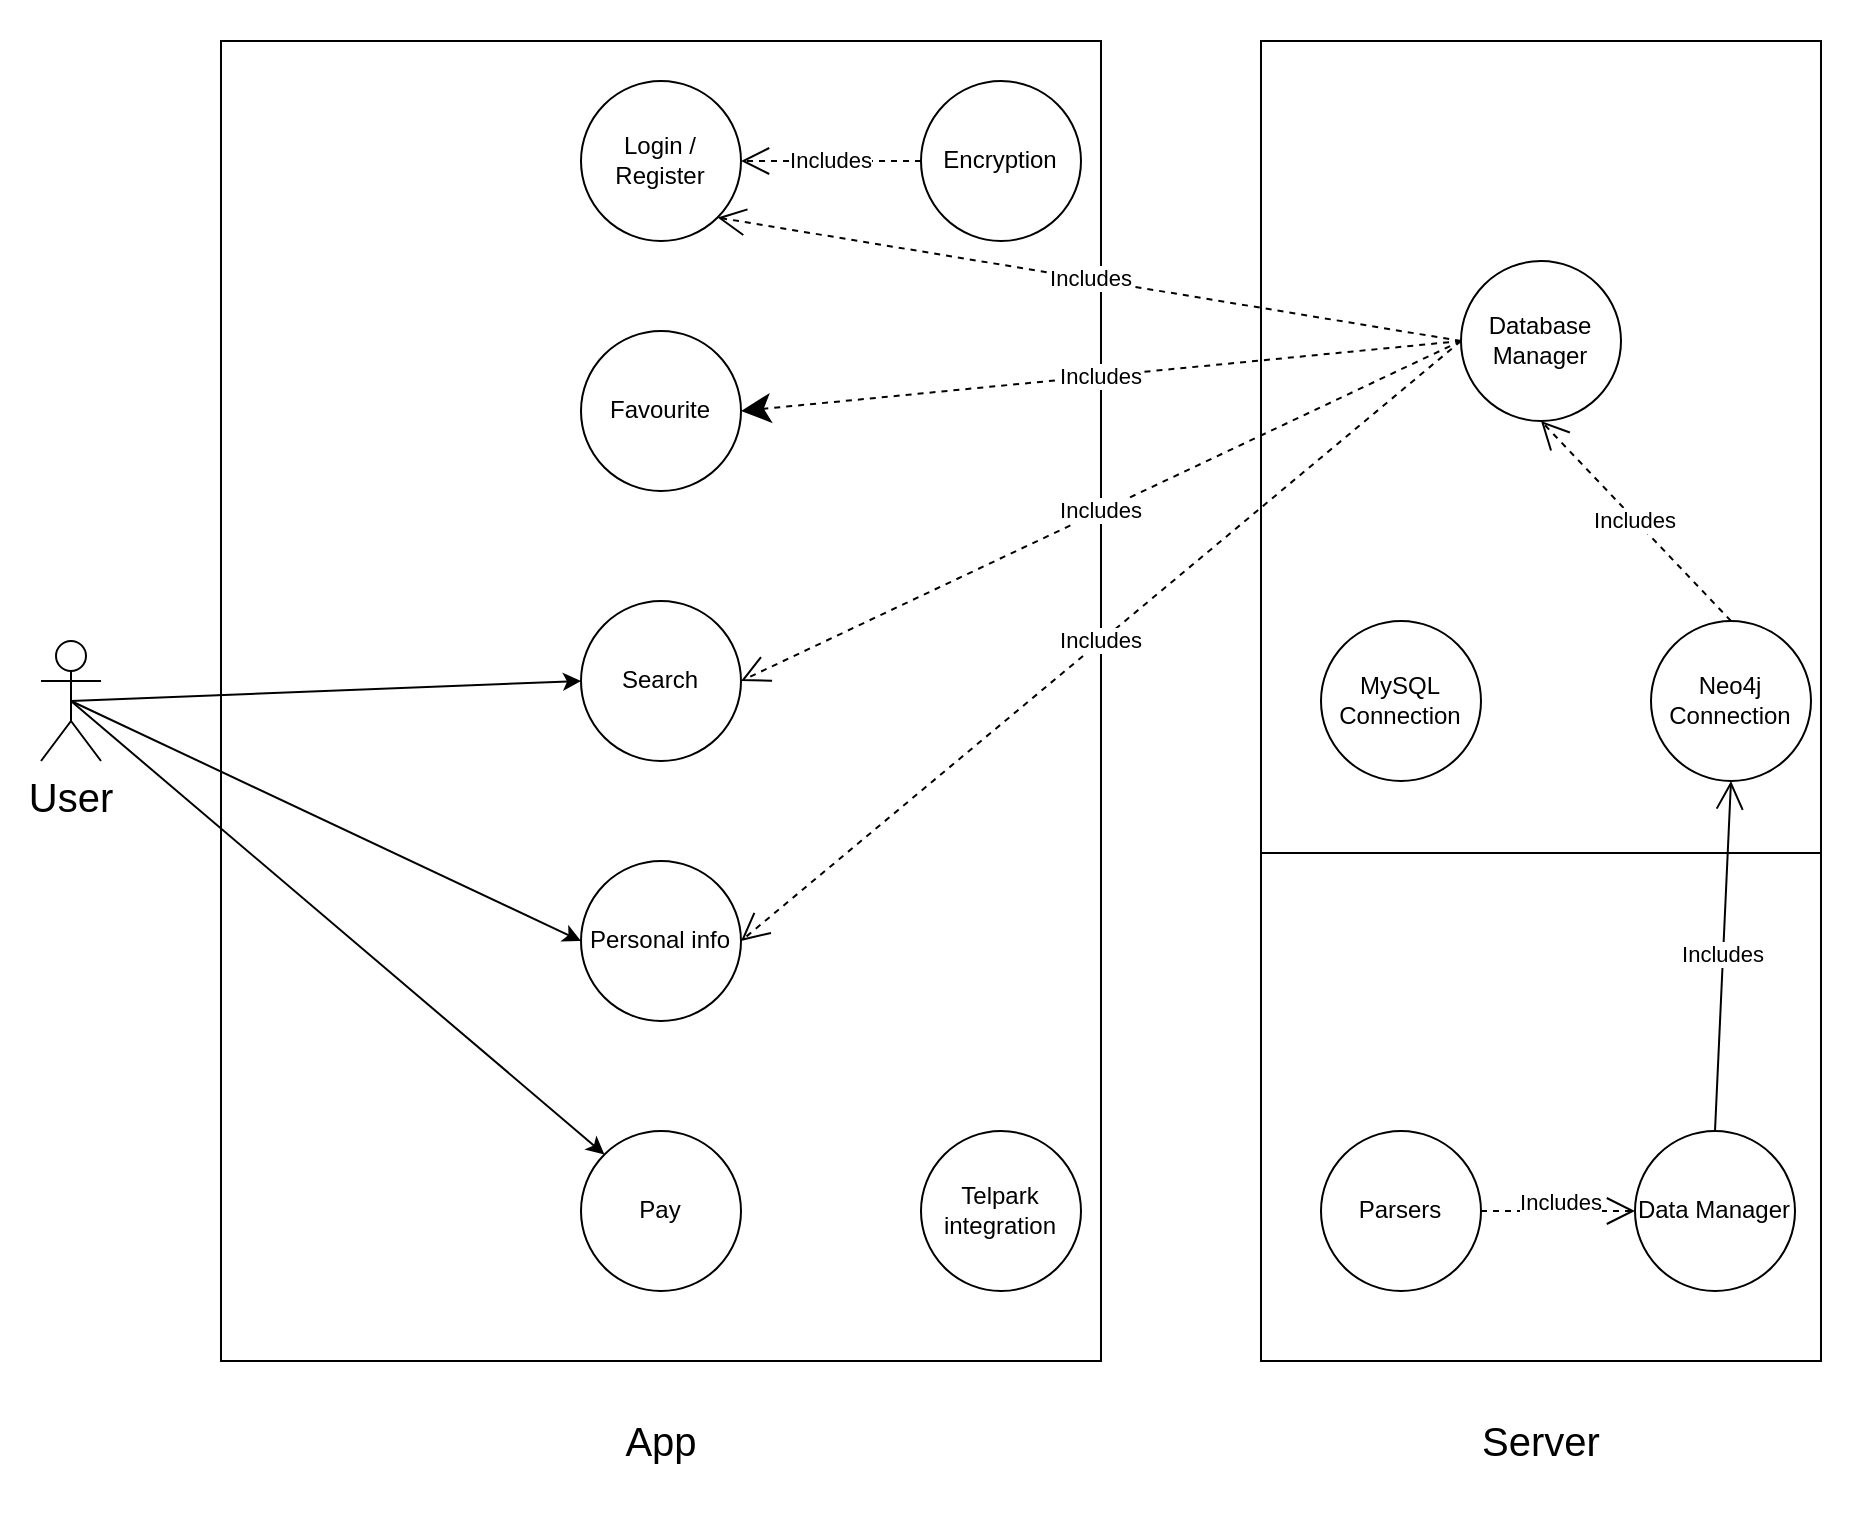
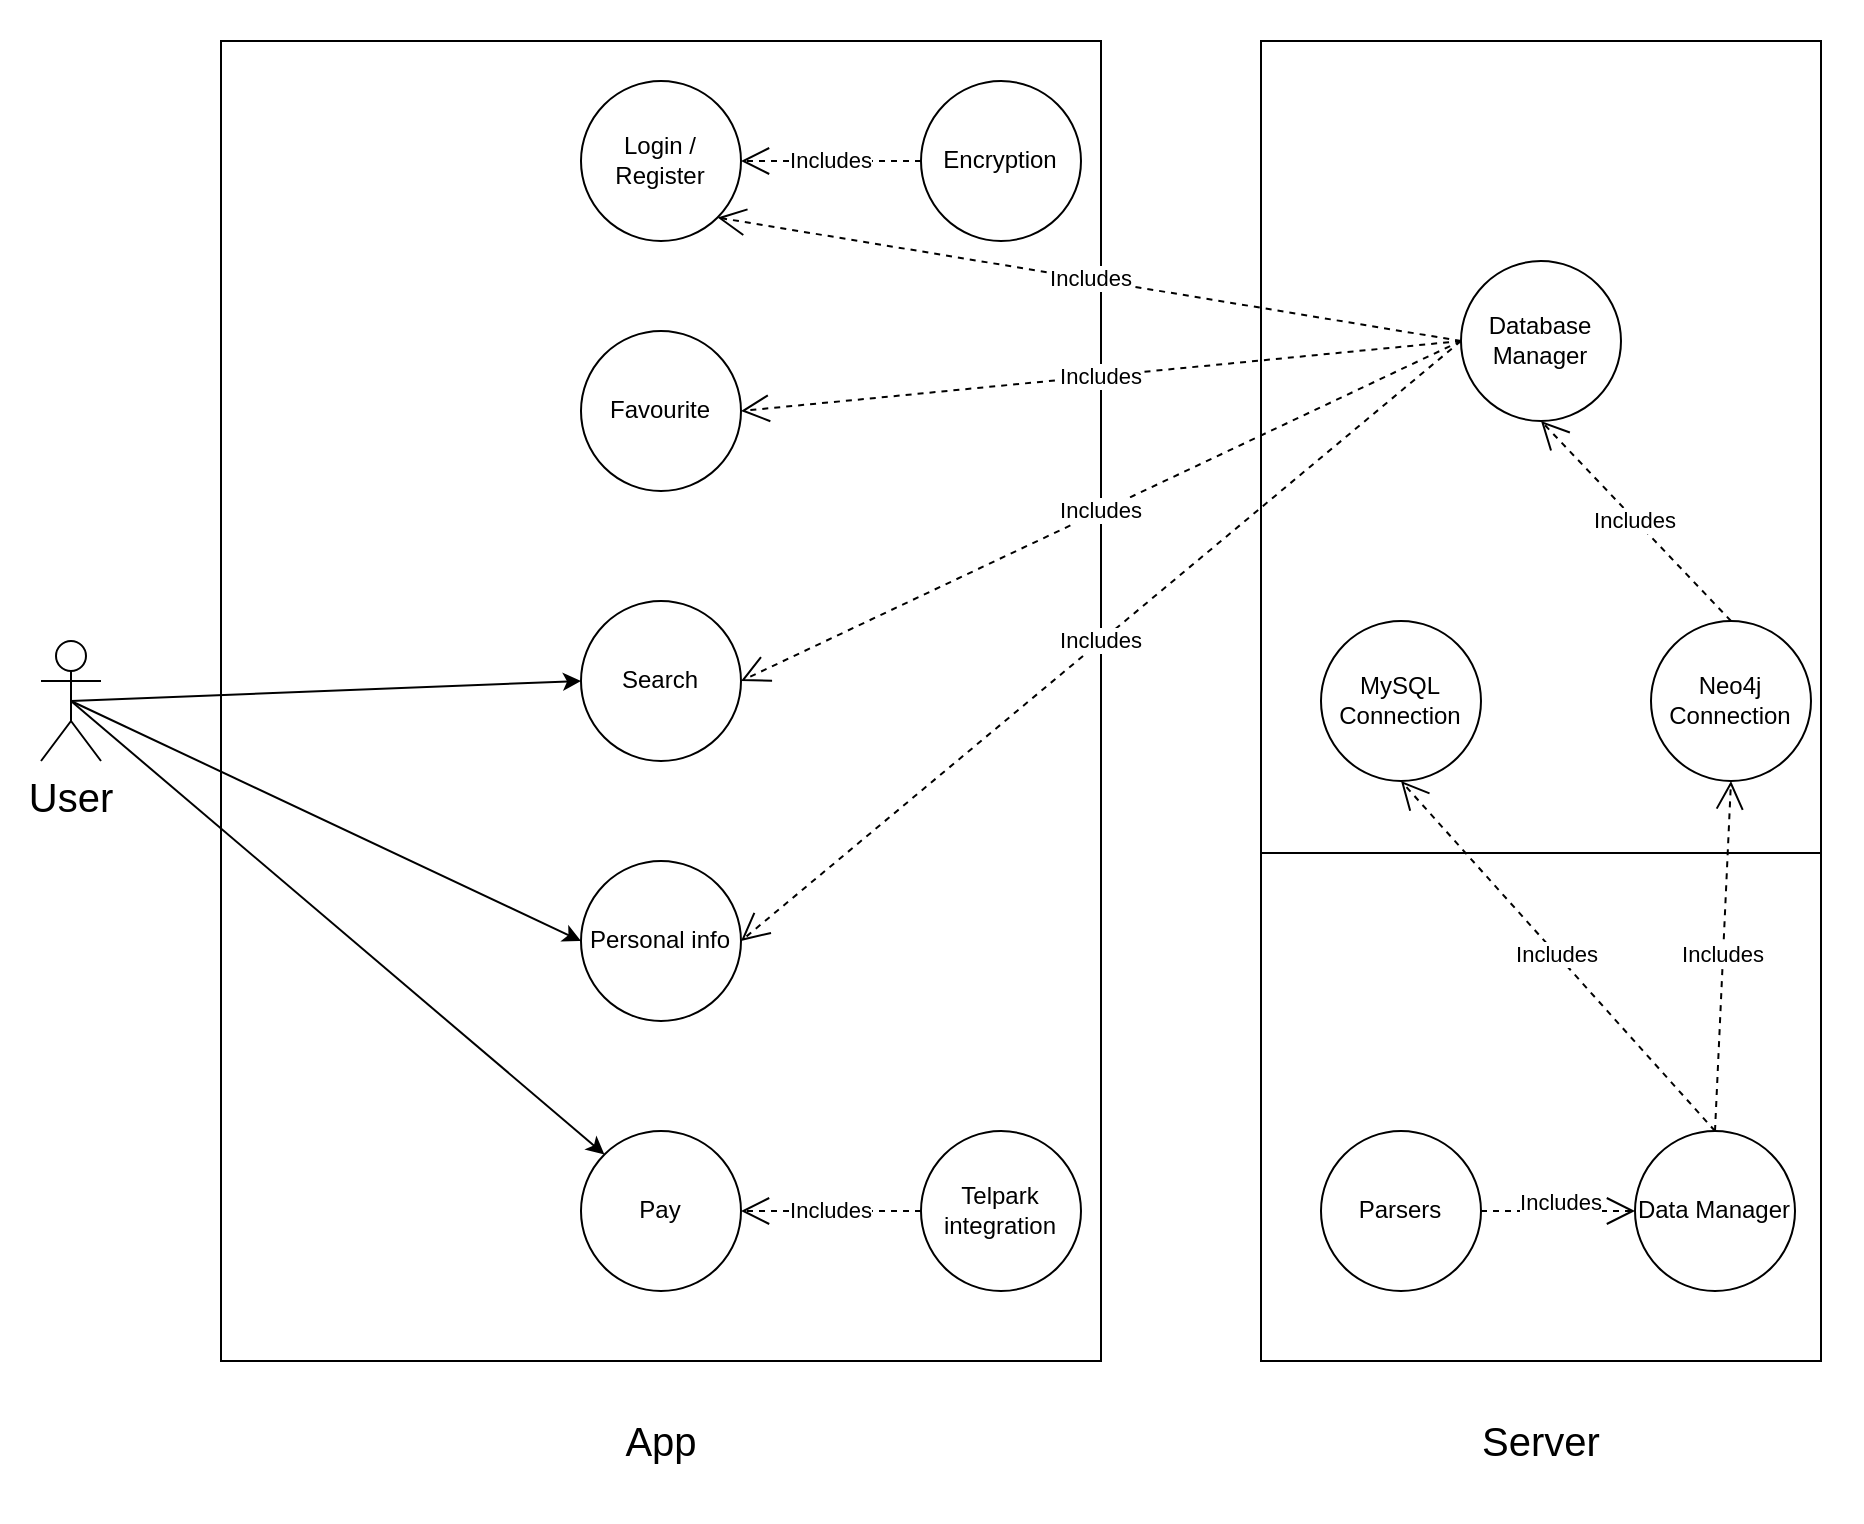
- <mxCell id="18" value="Includes" style="endArrow=classic;endSize=12;dashed=1;html=1;rounded=0;entryX=1;entryY=0.5;entryDx=0;entryDy=0;exitX=0;exitY=0.5;exitDx=0;exitDy=0;" edge="1" parent="1" source="13" target="8"><mxGeometry width="160" relative="1" as="geometry"><mxPoint x="400" y="340" as="sourcePoint" /><mxPoint x="560" y="340" as="targetPoint" /></mxGeometry></mxCell>
+ <mxCell id="18" value="Includes" style="endArrow=open;endSize=12;dashed=1;html=1;rounded=0;entryX=1;entryY=0.5;entryDx=0;entryDy=0;exitX=0;exitY=0.5;exitDx=0;exitDy=0;" edge="1" parent="1" source="13" target="8"><mxGeometry width="160" relative="1" as="geometry"><mxPoint x="400" y="340" as="sourcePoint" /><mxPoint x="560" y="340" as="targetPoint" /></mxGeometry></mxCell>
+ <mxCell id="31" value="Includes" style="endArrow=open;endSize=12;dashed=1;html=1;rounded=0;entryX=0.5;entryY=1;entryDx=0;entryDy=0;exitX=0.5;exitY=0;exitDx=0;exitDy=0;" edge="1" parent="1" source="29" target="24"><mxGeometry width="160" relative="1" as="geometry"><mxPoint x="690" y="450" as="sourcePoint" /><mxPoint x="752" y="378" as="targetPoint" /></mxGeometry></mxCell>
- <mxCell id="32" value="Includes" style="endArrow=open;endSize=12;dashed=0;html=1;rounded=0;entryX=0.5;entryY=1;entryDx=0;entryDy=0;exitX=0.5;exitY=0;exitDx=0;exitDy=0;" edge="1" parent="1" source="29" target="25"><mxGeometry width="160" relative="1" as="geometry"><mxPoint x="860" y="575" as="sourcePoint" /><mxPoint x="850" y="220" as="targetPoint" /></mxGeometry></mxCell>
+ <mxCell id="32" value="Includes" style="endArrow=open;endSize=12;dashed=1;html=1;rounded=0;entryX=0.5;entryY=1;entryDx=0;entryDy=0;exitX=0.5;exitY=0;exitDx=0;exitDy=0;" edge="1" parent="1" source="29" target="25"><mxGeometry width="160" relative="1" as="geometry"><mxPoint x="860" y="575" as="sourcePoint" /><mxPoint x="850" y="220" as="targetPoint" /></mxGeometry></mxCell>
+ <mxCell id="15" value="Includes" style="endArrow=open;endSize=12;dashed=1;html=1;rounded=0;entryX=1;entryY=0.5;entryDx=0;entryDy=0;exitX=0;exitY=0.5;exitDx=0;exitDy=0;" edge="1" parent="1" source="14" target="10"><mxGeometry width="160" relative="1" as="geometry"><mxPoint x="410" y="310" as="sourcePoint" /><mxPoint x="570" y="310" as="targetPoint" /></mxGeometry></mxCell>
